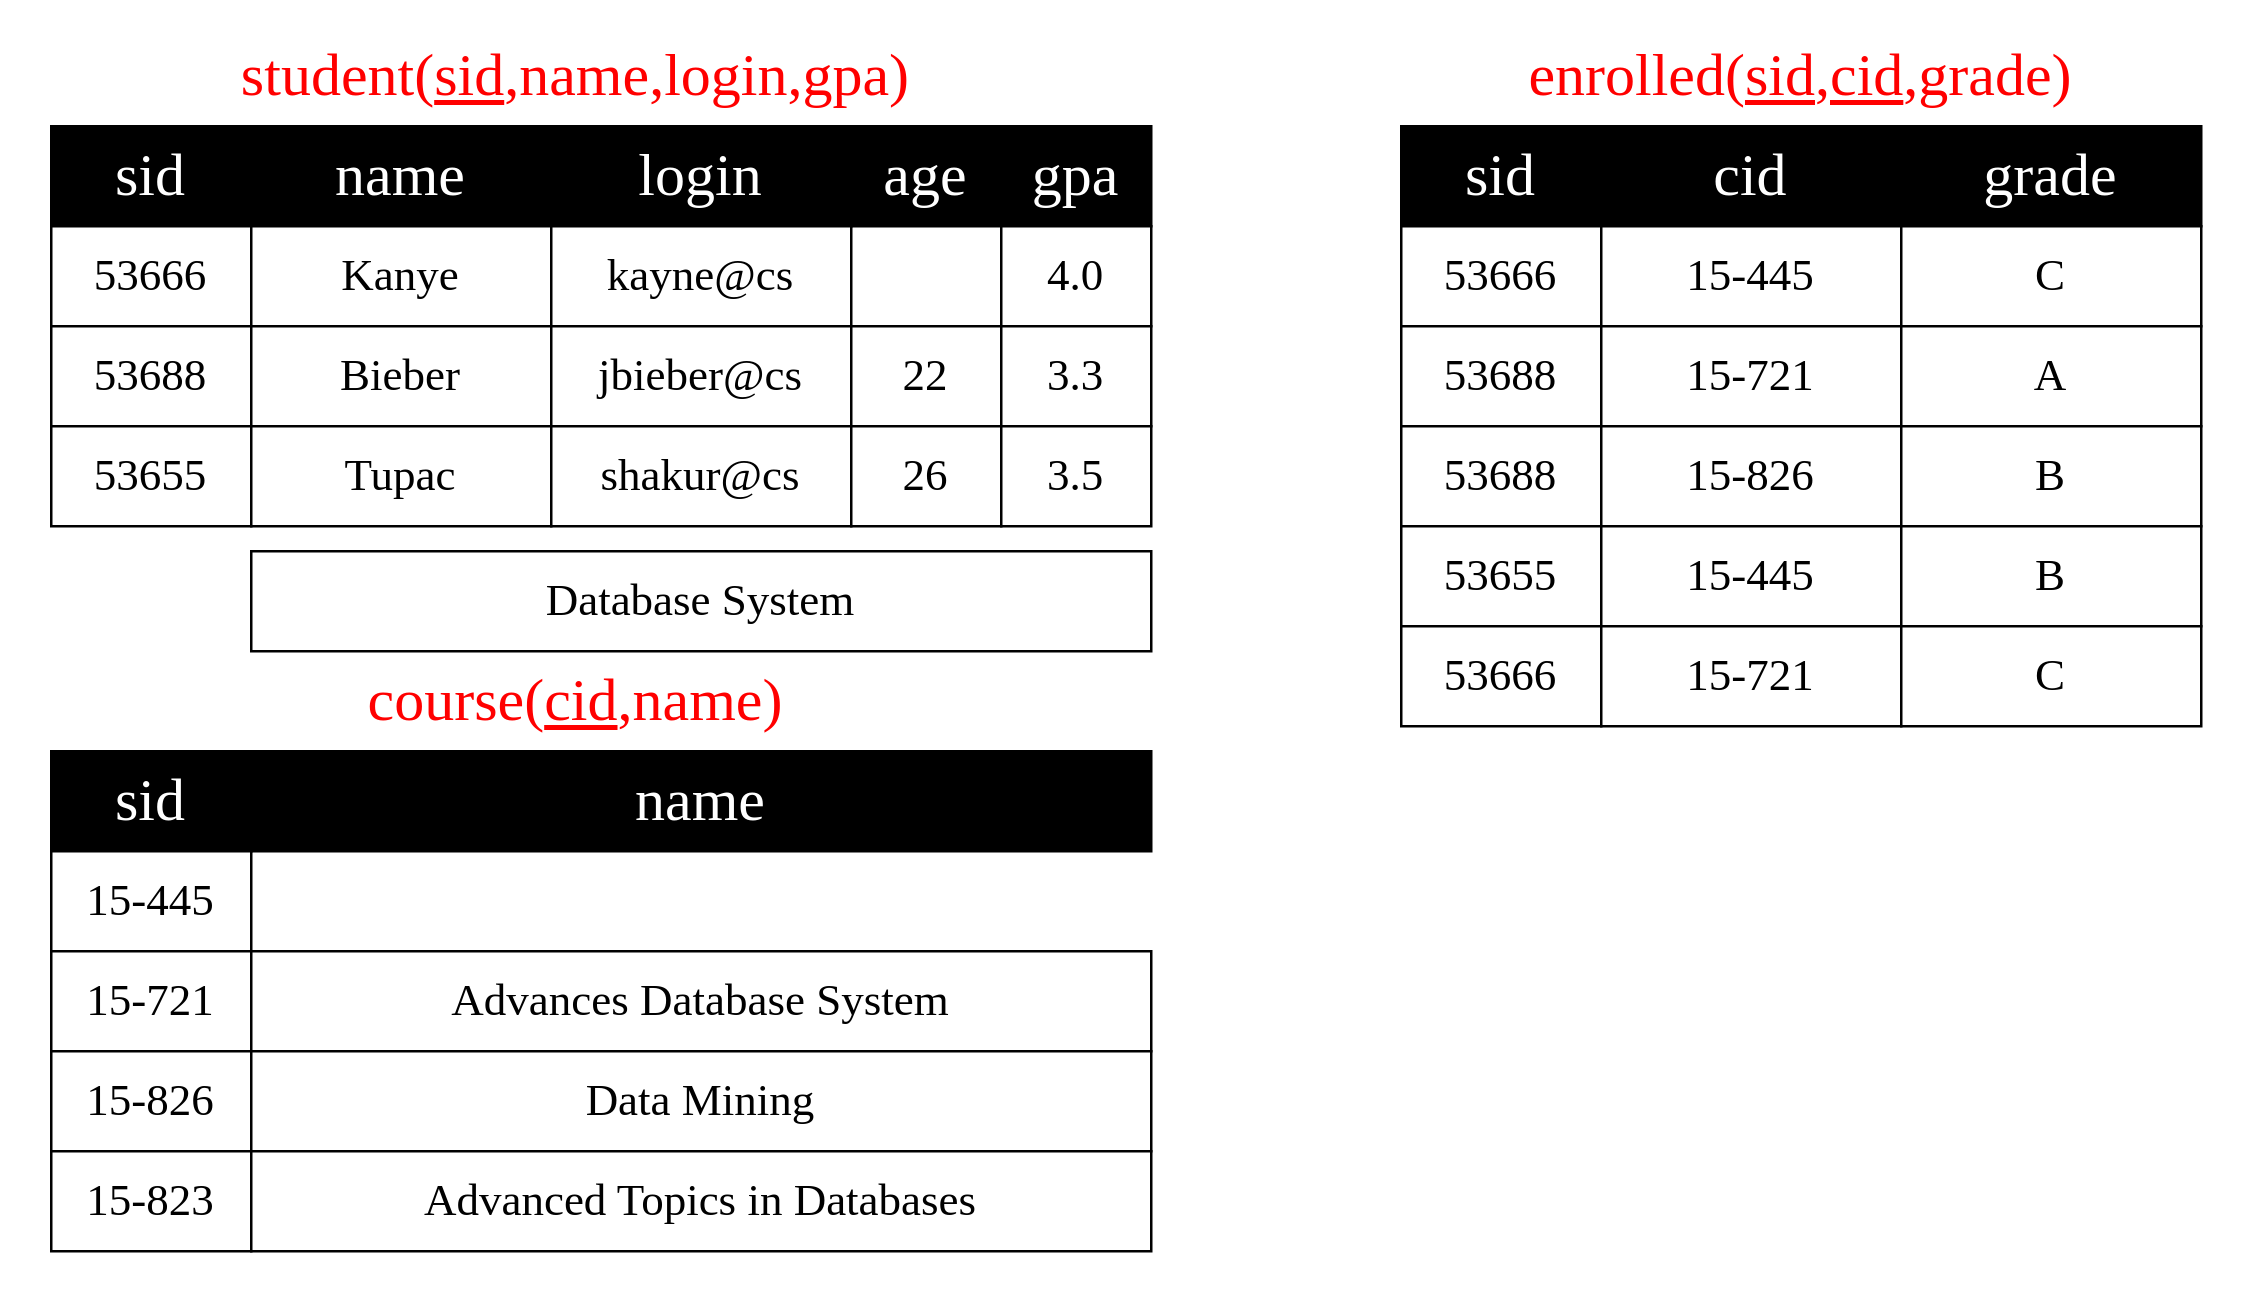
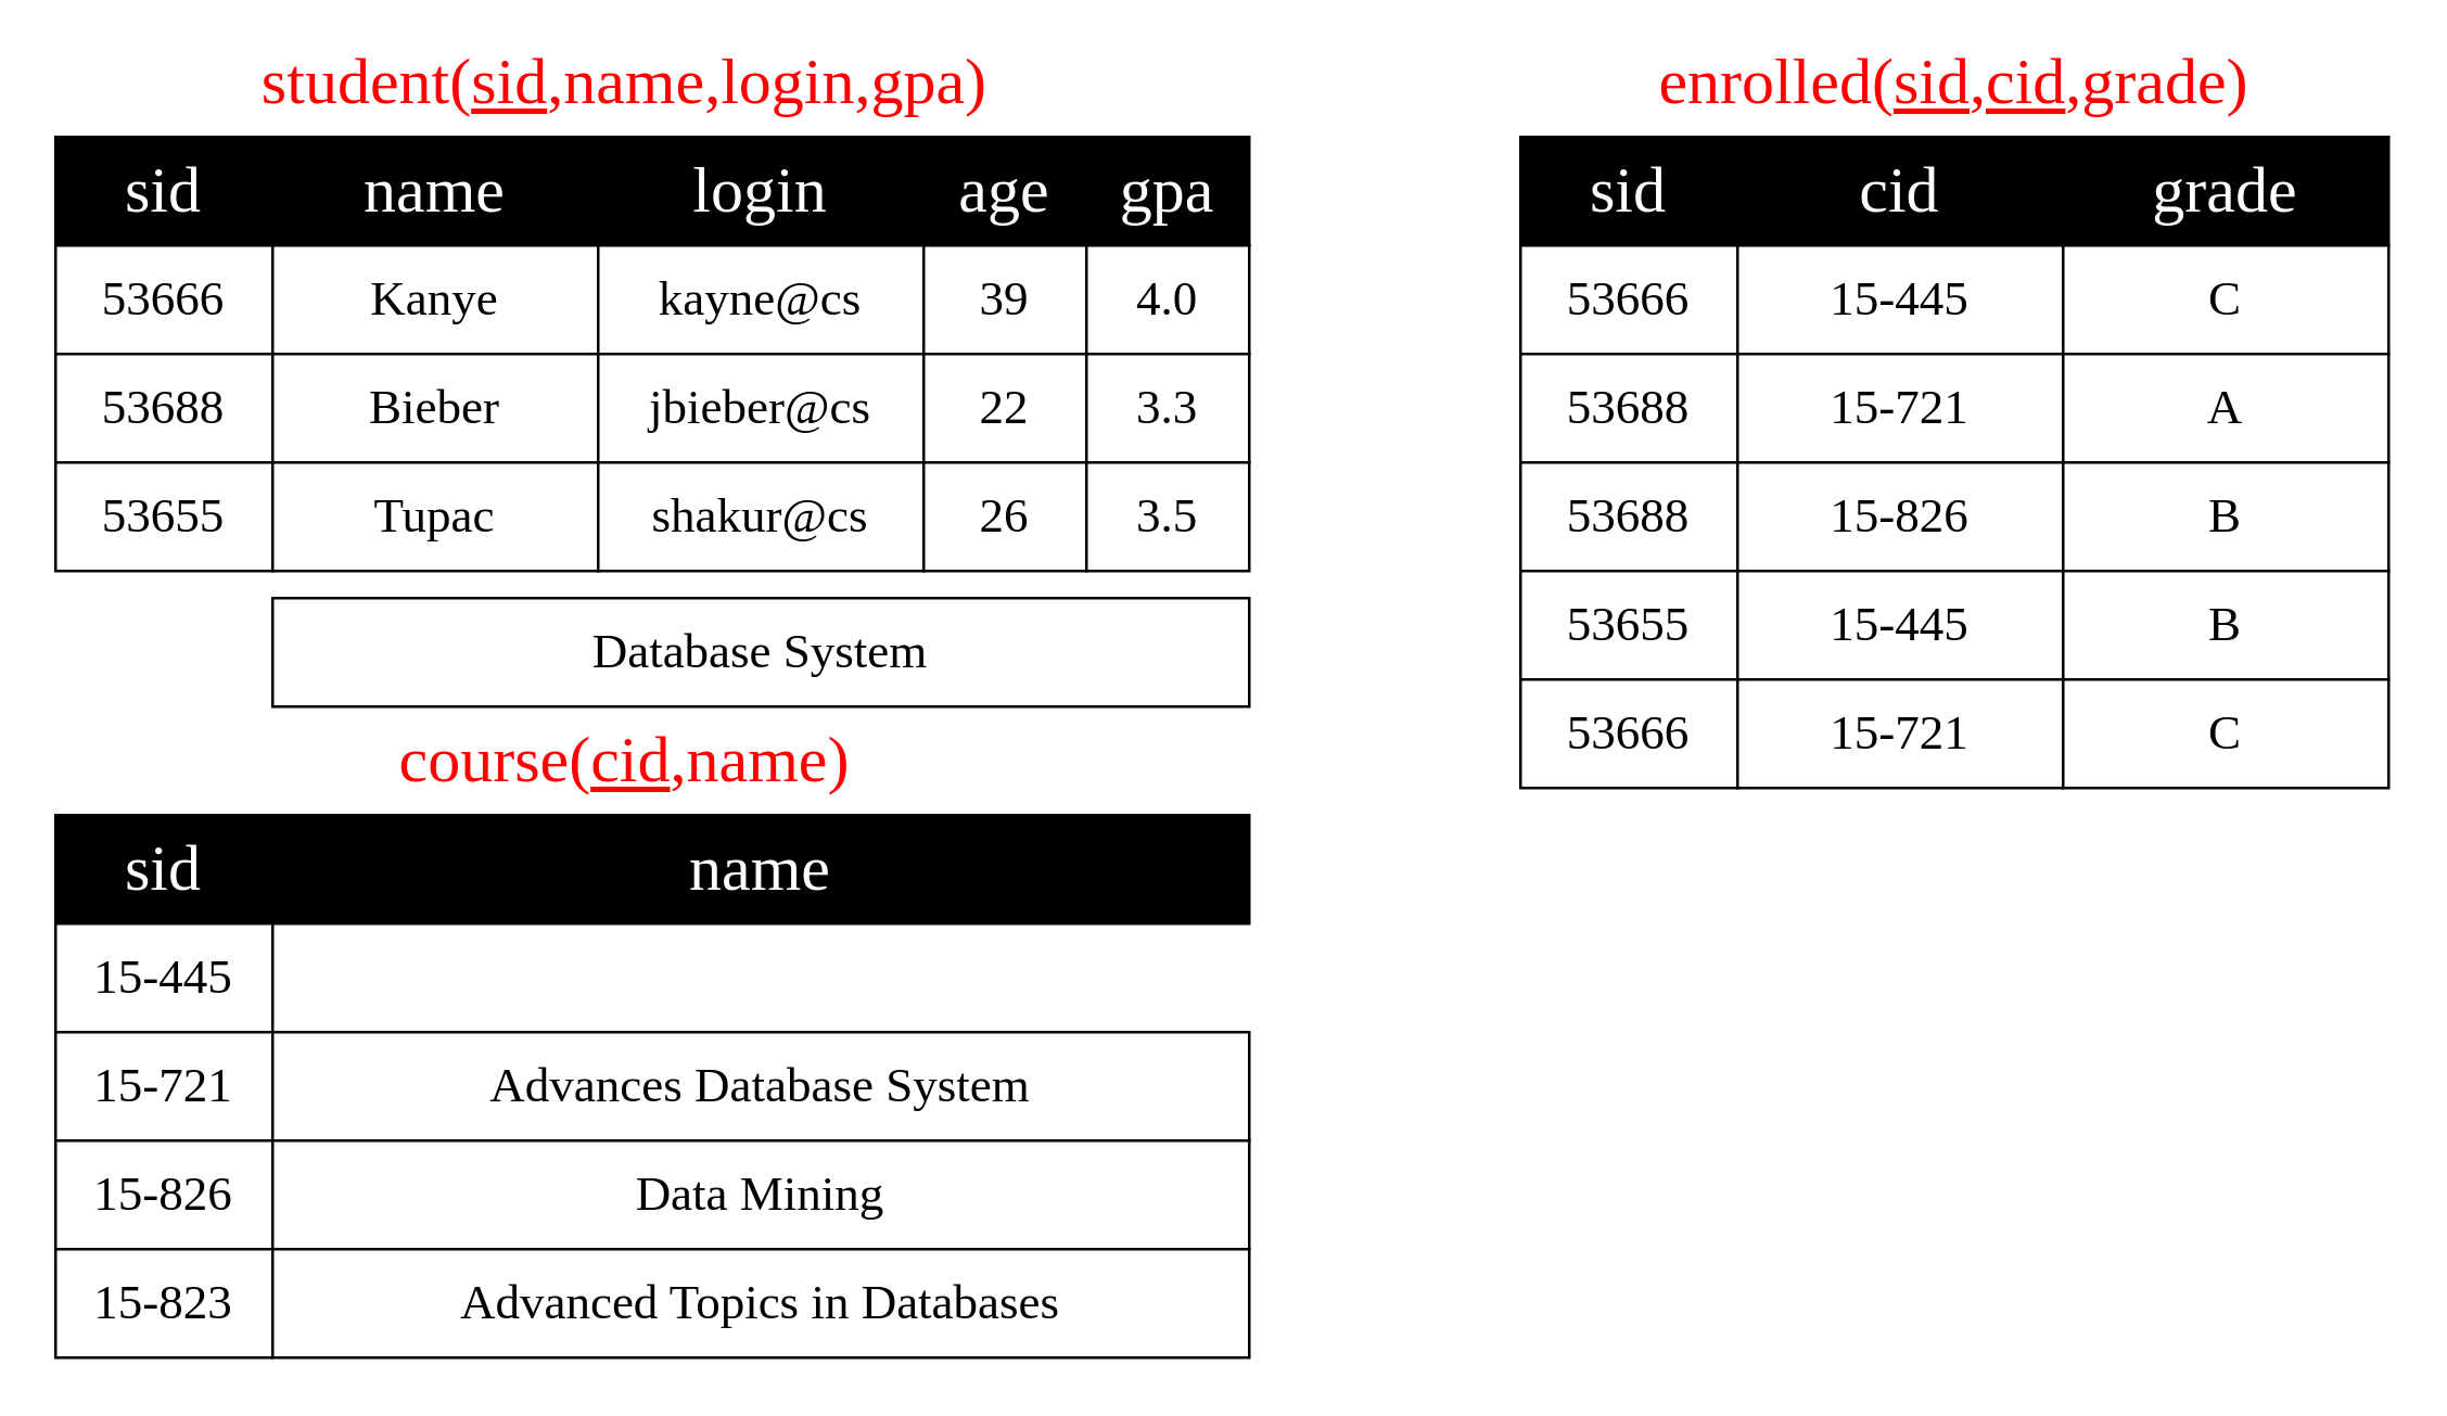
+ <mxCell id="10" value="&lt;font face=&quot;JetBrains Mono&quot;&gt;&lt;span style=&quot;font-size: 18px&quot;&gt;39&lt;/span&gt;&lt;/font&gt;" style="rounded=0;whiteSpace=wrap;html=1;fillColor=#FFFFFF;" parent="1" vertex="1"><mxGeometry x="340" y="90" width="60" height="40" as="geometry" /></mxCell>
